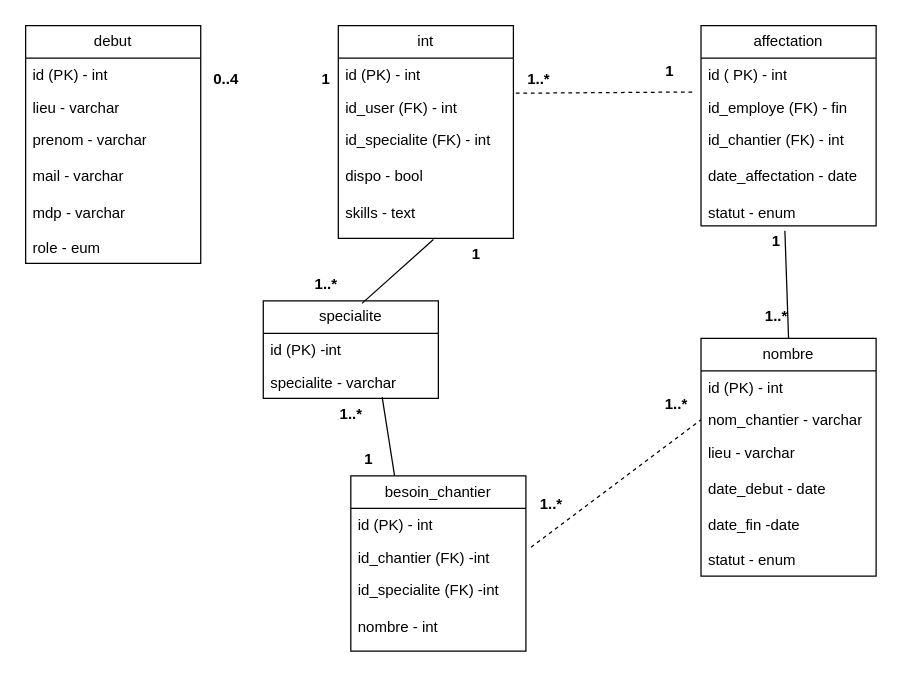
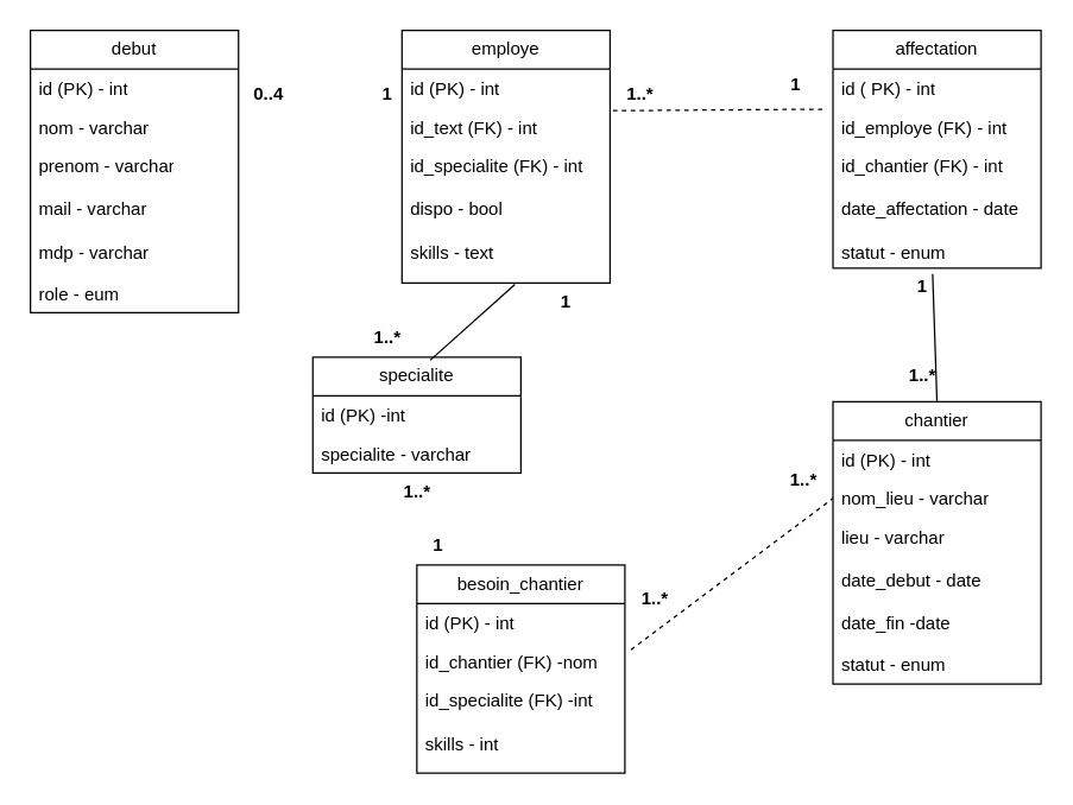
- <mxCell id="6" value="int" style="swimlane;fontStyle=0;childLayout=stackLayout;horizontal=1;startSize=26;fillColor=none;horizontalStack=0;resizeParent=1;resizeParentMax=0;resizeLast=0;collapsible=1;marginBottom=0;whiteSpace=wrap;html=1;" vertex="1" parent="1"><mxGeometry x="270" y="20" width="140" height="170" as="geometry" /></mxCell>
+ <mxCell id="6" value="employe" style="swimlane;fontStyle=0;childLayout=stackLayout;horizontal=1;startSize=26;fillColor=none;horizontalStack=0;resizeParent=1;resizeParentMax=0;resizeLast=0;collapsible=1;marginBottom=0;whiteSpace=wrap;html=1;" vertex="1" parent="1"><mxGeometry x="270" y="20" width="140" height="170" as="geometry" /></mxCell>
- <mxCell id="4" value="lieu - varchar" style="text;strokeColor=none;fillColor=none;align=left;verticalAlign=top;spacingLeft=4;spacingRight=4;overflow=hidden;rotatable=0;points=[[0,0.5],[1,0.5]];portConstraint=eastwest;whiteSpace=wrap;html=1;" vertex="1" parent="2"><mxGeometry y="52" width="140" height="26" as="geometry" /></mxCell>
+ <mxCell id="4" value="nom - varchar" style="text;strokeColor=none;fillColor=none;align=left;verticalAlign=top;spacingLeft=4;spacingRight=4;overflow=hidden;rotatable=0;points=[[0,0.5],[1,0.5]];portConstraint=eastwest;whiteSpace=wrap;html=1;" vertex="1" parent="2"><mxGeometry y="52" width="140" height="26" as="geometry" /></mxCell>
- <mxCell id="8" value="id_user (FK) - int&amp;nbsp;" style="text;strokeColor=none;fillColor=none;align=left;verticalAlign=top;spacingLeft=4;spacingRight=4;overflow=hidden;rotatable=0;points=[[0,0.5],[1,0.5]];portConstraint=eastwest;whiteSpace=wrap;html=1;" vertex="1" parent="6"><mxGeometry y="52" width="140" height="26" as="geometry" /></mxCell>
+ <mxCell id="8" value="id_text (FK) - int&amp;nbsp;" style="text;strokeColor=none;fillColor=none;align=left;verticalAlign=top;spacingLeft=4;spacingRight=4;overflow=hidden;rotatable=0;points=[[0,0.5],[1,0.5]];portConstraint=eastwest;whiteSpace=wrap;html=1;" vertex="1" parent="6"><mxGeometry y="52" width="140" height="26" as="geometry" /></mxCell>
- <mxCell id="16" value="id_employe (FK) - fin&amp;nbsp;" style="text;strokeColor=none;fillColor=none;align=left;verticalAlign=top;spacingLeft=4;spacingRight=4;overflow=hidden;rotatable=0;points=[[0,0.5],[1,0.5]];portConstraint=eastwest;whiteSpace=wrap;html=1;" vertex="1" parent="14"><mxGeometry y="52" width="140" height="26" as="geometry" /></mxCell>
+ <mxCell id="16" value="id_employe (FK) - int&amp;nbsp;" style="text;strokeColor=none;fillColor=none;align=left;verticalAlign=top;spacingLeft=4;spacingRight=4;overflow=hidden;rotatable=0;points=[[0,0.5],[1,0.5]];portConstraint=eastwest;whiteSpace=wrap;html=1;" vertex="1" parent="14"><mxGeometry y="52" width="140" height="26" as="geometry" /></mxCell>
- <mxCell id="10" value="nombre" style="swimlane;fontStyle=0;childLayout=stackLayout;horizontal=1;startSize=26;fillColor=none;horizontalStack=0;resizeParent=1;resizeParentMax=0;resizeLast=0;collapsible=1;marginBottom=0;whiteSpace=wrap;html=1;" vertex="1" parent="1"><mxGeometry x="560" y="270" width="140" height="190" as="geometry" /></mxCell>
+ <mxCell id="10" value="chantier" style="swimlane;fontStyle=0;childLayout=stackLayout;horizontal=1;startSize=26;fillColor=none;horizontalStack=0;resizeParent=1;resizeParentMax=0;resizeLast=0;collapsible=1;marginBottom=0;whiteSpace=wrap;html=1;" vertex="1" parent="1"><mxGeometry x="560" y="270" width="140" height="190" as="geometry" /></mxCell>
- <mxCell id="12" value="nom_chantier - varchar" style="text;strokeColor=none;fillColor=none;align=left;verticalAlign=top;spacingLeft=4;spacingRight=4;overflow=hidden;rotatable=0;points=[[0,0.5],[1,0.5]];portConstraint=eastwest;whiteSpace=wrap;html=1;" vertex="1" parent="10"><mxGeometry y="52" width="140" height="26" as="geometry" /></mxCell>
+ <mxCell id="12" value="nom_lieu - varchar" style="text;strokeColor=none;fillColor=none;align=left;verticalAlign=top;spacingLeft=4;spacingRight=4;overflow=hidden;rotatable=0;points=[[0,0.5],[1,0.5]];portConstraint=eastwest;whiteSpace=wrap;html=1;" vertex="1" parent="10"><mxGeometry y="52" width="140" height="26" as="geometry" /></mxCell>
- <mxCell id="37" value="" style="endArrow=none;html=1;rounded=0;exitX=0.679;exitY=0.962;exitDx=0;exitDy=0;exitPerimeter=0;entryX=0.25;entryY=0;entryDx=0;entryDy=0;" edge="1" parent="1" source="35" target="18"><mxGeometry relative="1" as="geometry"><mxPoint x="356" y="201" as="sourcePoint" /><mxPoint x="299" y="244" as="targetPoint" /></mxGeometry></mxCell>
- <mxCell id="20" value="id_chantier (FK) -int&amp;nbsp;" style="text;strokeColor=none;fillColor=none;align=left;verticalAlign=top;spacingLeft=4;spacingRight=4;overflow=hidden;rotatable=0;points=[[0,0.5],[1,0.5]];portConstraint=eastwest;whiteSpace=wrap;html=1;" vertex="1" parent="18"><mxGeometry y="52" width="140" height="26" as="geometry" /></mxCell>
+ <mxCell id="20" value="id_chantier (FK) -nom&amp;nbsp;" style="text;strokeColor=none;fillColor=none;align=left;verticalAlign=top;spacingLeft=4;spacingRight=4;overflow=hidden;rotatable=0;points=[[0,0.5],[1,0.5]];portConstraint=eastwest;whiteSpace=wrap;html=1;" vertex="1" parent="18"><mxGeometry y="52" width="140" height="26" as="geometry" /></mxCell>
- <mxCell id="21" value="id_specialite (FK) -int&lt;br&gt;&lt;div&gt;&lt;br&gt;&lt;/div&gt;&lt;div&gt;nombre - int&lt;/div&gt;" style="text;strokeColor=none;fillColor=none;align=left;verticalAlign=top;spacingLeft=4;spacingRight=4;overflow=hidden;rotatable=0;points=[[0,0.5],[1,0.5]];portConstraint=eastwest;whiteSpace=wrap;html=1;" vertex="1" parent="18"><mxGeometry y="78" width="140" height="62" as="geometry" /></mxCell>
+ <mxCell id="21" value="id_specialite (FK) -int&lt;br&gt;&lt;div&gt;&lt;br&gt;&lt;/div&gt;&lt;div&gt;skills - int&lt;/div&gt;" style="text;strokeColor=none;fillColor=none;align=left;verticalAlign=top;spacingLeft=4;spacingRight=4;overflow=hidden;rotatable=0;points=[[0,0.5],[1,0.5]];portConstraint=eastwest;whiteSpace=wrap;html=1;" vertex="1" parent="18"><mxGeometry y="78" width="140" height="62" as="geometry" /></mxCell>
